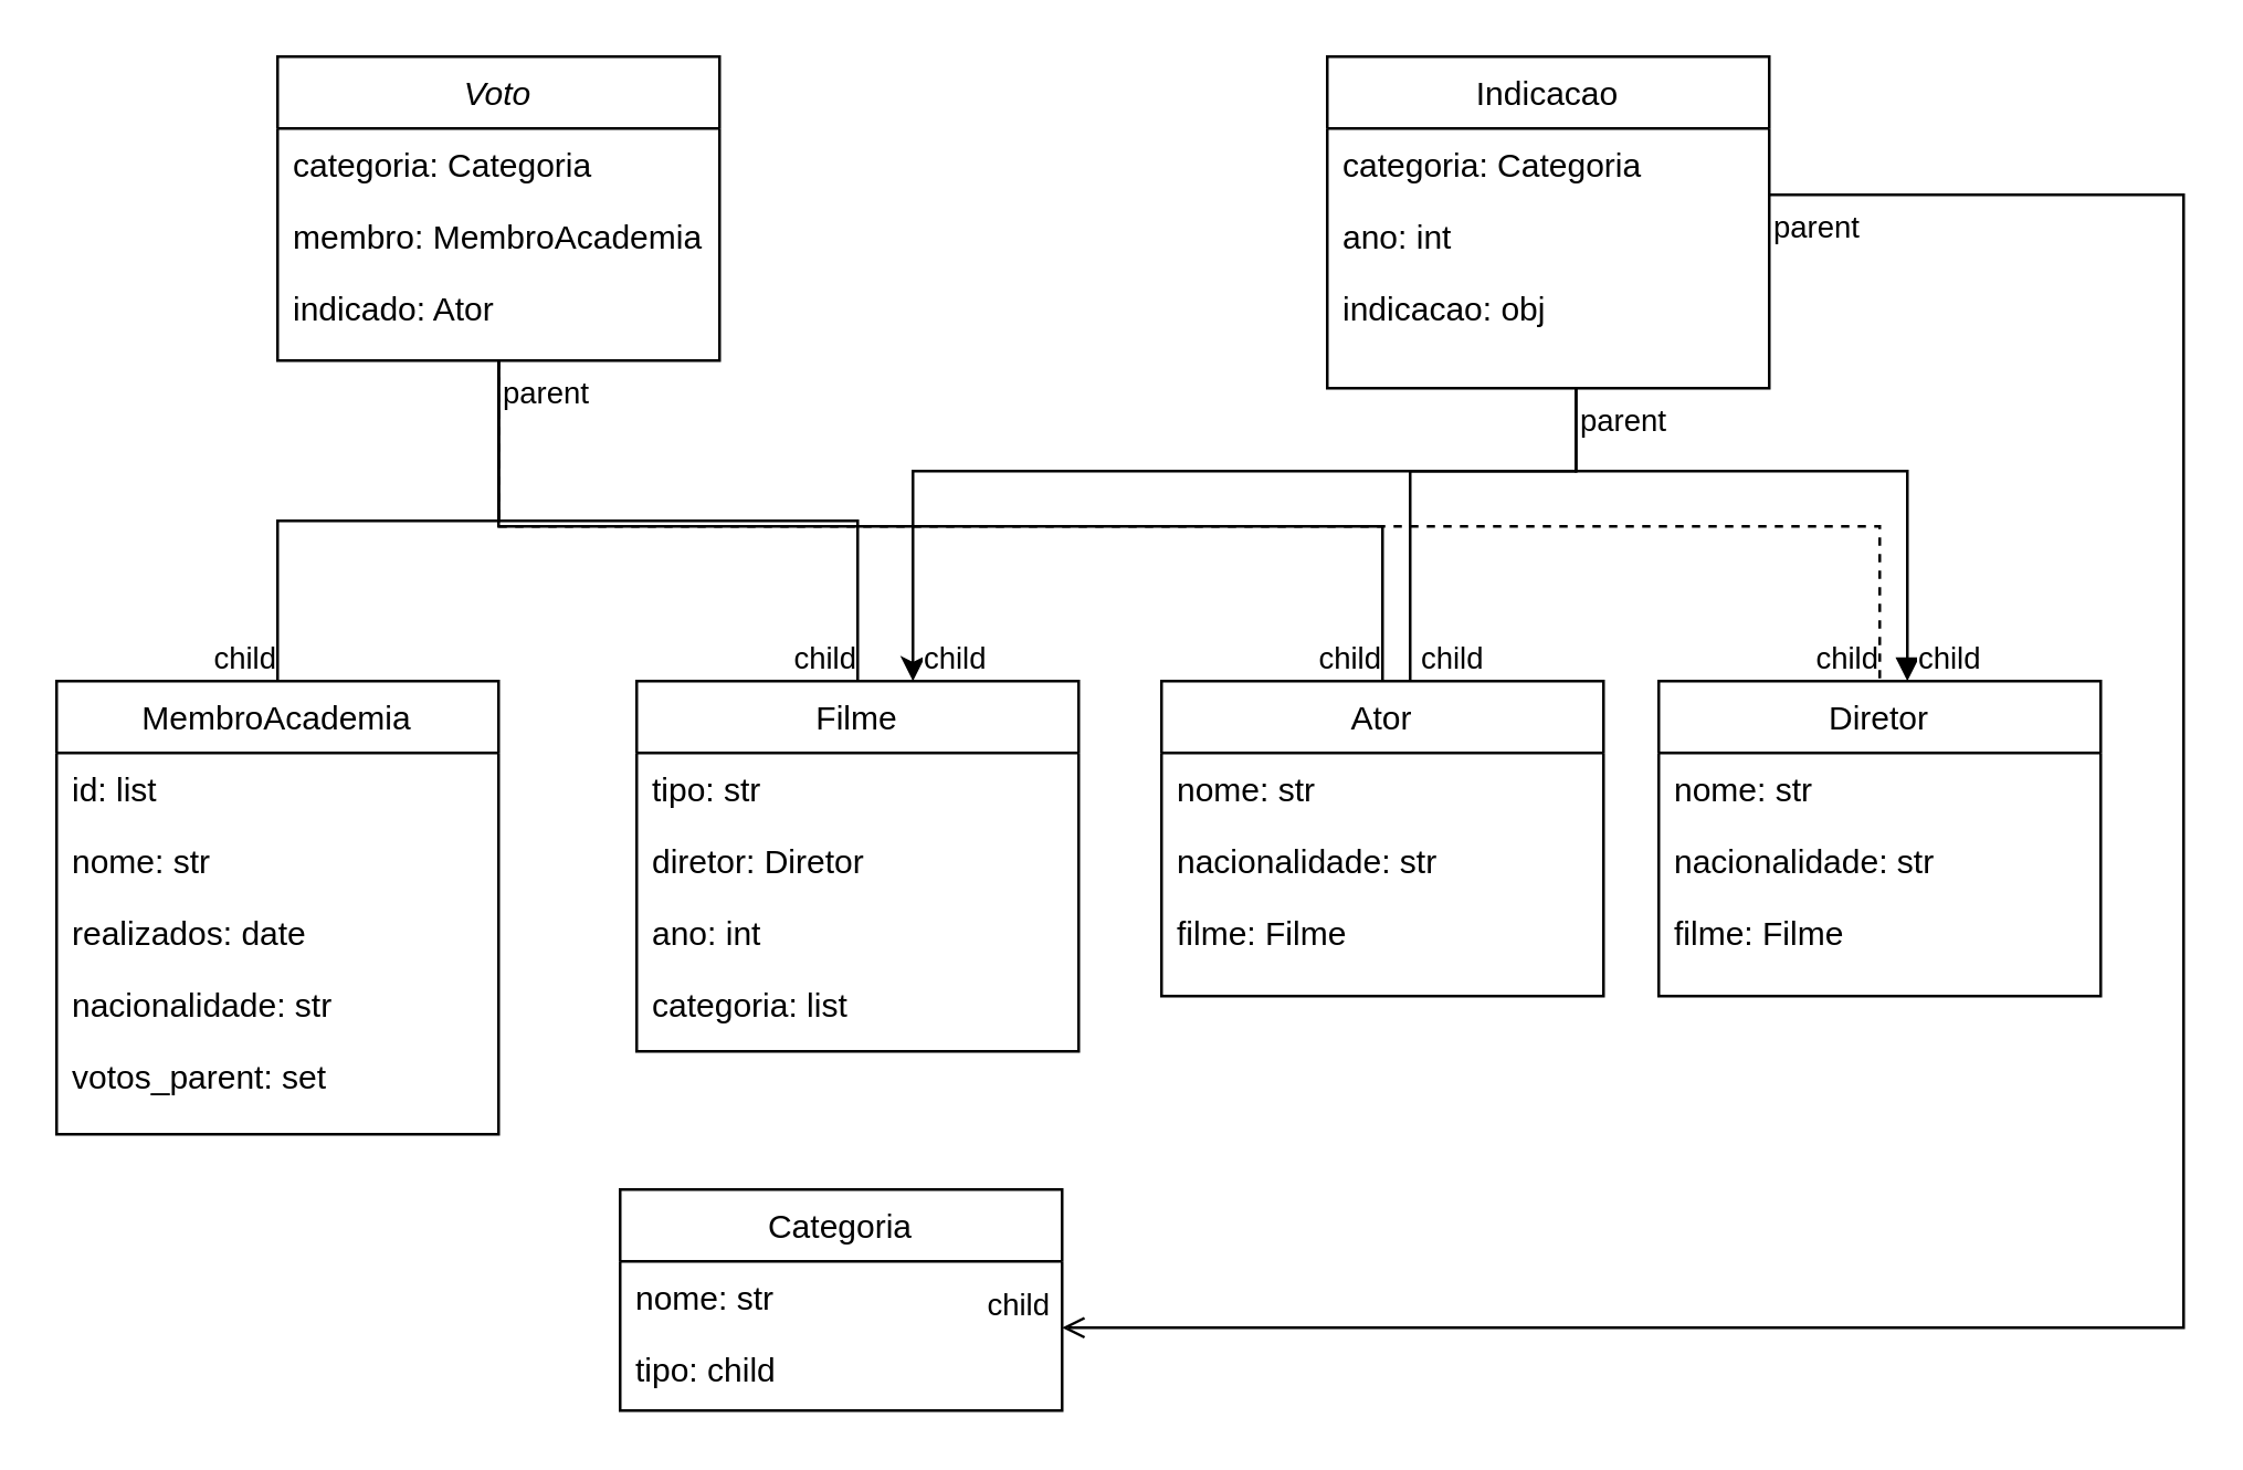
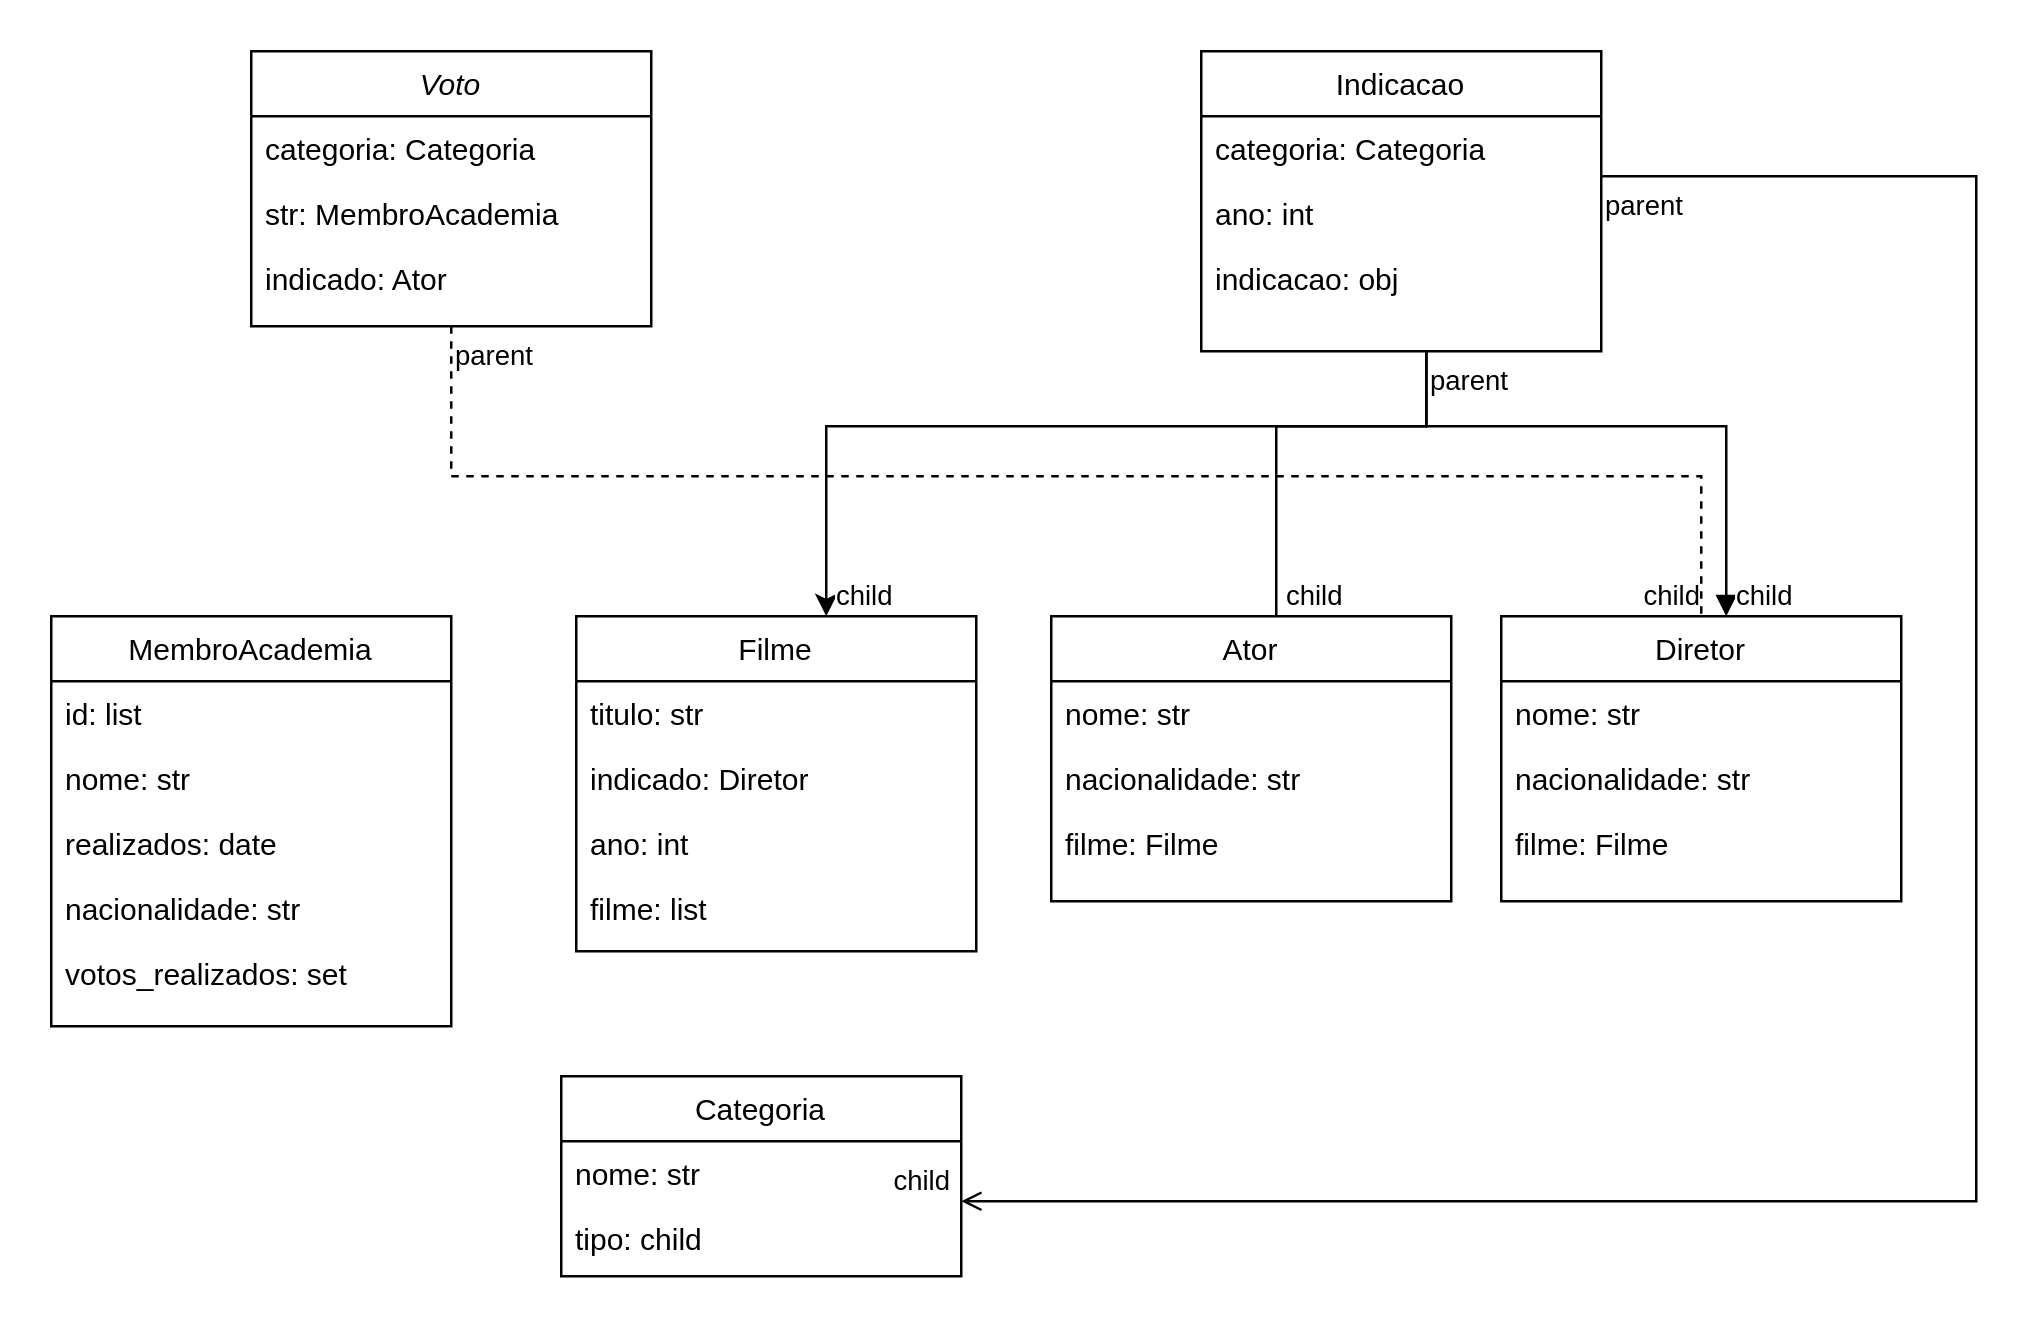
- <mxCell id="4" value="membro: MembroAcademia" style="text;align=left;verticalAlign=top;spacingLeft=4;spacingRight=4;overflow=hidden;rotatable=0;points=[[0,0.5],[1,0.5]];portConstraint=eastwest;rounded=0;shadow=0;html=0;" parent="2" vertex="1"><mxGeometry y="52" width="160" height="26" as="geometry" /></mxCell>
+ <mxCell id="4" value="str: MembroAcademia" style="text;align=left;verticalAlign=top;spacingLeft=4;spacingRight=4;overflow=hidden;rotatable=0;points=[[0,0.5],[1,0.5]];portConstraint=eastwest;rounded=0;shadow=0;html=0;" parent="2" vertex="1"><mxGeometry y="52" width="160" height="26" as="geometry" /></mxCell>
- <mxCell id="32" value="" style="endArrow=none;html=1;edgeStyle=orthogonalEdgeStyle;rounded=0;" edge="1" parent="1" source="2" target="6"><mxGeometry relative="1" as="geometry"><mxPoint x="-20" y="190" as="sourcePoint" /><mxPoint x="140" y="190" as="targetPoint" /></mxGeometry></mxCell>
- <mxCell id="33" value="parent" style="edgeLabel;resizable=0;html=1;align=left;verticalAlign=bottom;" connectable="0" vertex="1" parent="32"><mxGeometry x="-1" relative="1" as="geometry"><mxPoint y="20" as="offset" /></mxGeometry></mxCell>
- <mxCell id="34" value="child" style="edgeLabel;resizable=0;html=1;align=right;verticalAlign=bottom;" connectable="0" vertex="1" parent="32"><mxGeometry x="1" relative="1" as="geometry" /></mxCell>
- <mxCell id="35" value="" style="endArrow=none;html=1;edgeStyle=orthogonalEdgeStyle;rounded=0;" edge="1" parent="1" source="2" target="12"><mxGeometry relative="1" as="geometry"><mxPoint x="190" y="140" as="sourcePoint" /><mxPoint x="110" y="256" as="targetPoint" /></mxGeometry></mxCell>
- <mxCell id="36" value="parent" style="edgeLabel;resizable=0;html=1;align=left;verticalAlign=bottom;" connectable="0" vertex="1" parent="35"><mxGeometry x="-1" relative="1" as="geometry"><mxPoint y="20" as="offset" /></mxGeometry></mxCell>
- <mxCell id="37" value="child" style="edgeLabel;resizable=0;html=1;align=right;verticalAlign=bottom;" connectable="0" vertex="1" parent="35"><mxGeometry x="1" relative="1" as="geometry" /></mxCell>
- <mxCell id="38" value="" style="endArrow=none;html=1;edgeStyle=orthogonalEdgeStyle;rounded=0;" edge="1" parent="1" source="2" target="21"><mxGeometry relative="1" as="geometry"><mxPoint x="350" y="130" as="sourcePoint" /><mxPoint x="320" y="256" as="targetPoint" /><Array as="points"><mxPoint x="180" y="190" /><mxPoint x="500" y="190" /></Array></mxGeometry></mxCell>
- <mxCell id="39" value="parent" style="edgeLabel;resizable=0;html=1;align=left;verticalAlign=bottom;" connectable="0" vertex="1" parent="38"><mxGeometry x="-1" relative="1" as="geometry"><mxPoint y="20" as="offset" /></mxGeometry></mxCell>
- <mxCell id="40" value="child" style="edgeLabel;resizable=0;html=1;align=right;verticalAlign=bottom;" connectable="0" vertex="1" parent="38"><mxGeometry x="1" relative="1" as="geometry" /></mxCell>
- <mxCell id="13" value="tipo: str" style="text;align=left;verticalAlign=top;spacingLeft=4;spacingRight=4;overflow=hidden;rotatable=0;points=[[0,0.5],[1,0.5]];portConstraint=eastwest;" parent="12" vertex="1"><mxGeometry y="26" width="160" height="26" as="geometry" /></mxCell>
+ <mxCell id="13" value="titulo: str" style="text;align=left;verticalAlign=top;spacingLeft=4;spacingRight=4;overflow=hidden;rotatable=0;points=[[0,0.5],[1,0.5]];portConstraint=eastwest;" parent="12" vertex="1"><mxGeometry y="26" width="160" height="26" as="geometry" /></mxCell>
- <mxCell id="14" value="diretor: Diretor" style="text;align=left;verticalAlign=top;spacingLeft=4;spacingRight=4;overflow=hidden;rotatable=0;points=[[0,0.5],[1,0.5]];portConstraint=eastwest;" vertex="1" parent="12"><mxGeometry y="52" width="160" height="26" as="geometry" /></mxCell>
+ <mxCell id="14" value="indicado: Diretor" style="text;align=left;verticalAlign=top;spacingLeft=4;spacingRight=4;overflow=hidden;rotatable=0;points=[[0,0.5],[1,0.5]];portConstraint=eastwest;" vertex="1" parent="12"><mxGeometry y="52" width="160" height="26" as="geometry" /></mxCell>
- <mxCell id="16" value="categoria: list" style="text;align=left;verticalAlign=top;spacingLeft=4;spacingRight=4;overflow=hidden;rotatable=0;points=[[0,0.5],[1,0.5]];portConstraint=eastwest;" vertex="1" parent="12"><mxGeometry y="104" width="160" height="26" as="geometry" /></mxCell>
+ <mxCell id="16" value="filme: list" style="text;align=left;verticalAlign=top;spacingLeft=4;spacingRight=4;overflow=hidden;rotatable=0;points=[[0,0.5],[1,0.5]];portConstraint=eastwest;" vertex="1" parent="12"><mxGeometry y="104" width="160" height="26" as="geometry" /></mxCell>
- <mxCell id="11" value="votos_parent: set" style="text;align=left;verticalAlign=top;spacingLeft=4;spacingRight=4;overflow=hidden;rotatable=0;points=[[0,0.5],[1,0.5]];portConstraint=eastwest;rounded=0;shadow=0;html=0;" vertex="1" parent="6"><mxGeometry y="130" width="160" height="26" as="geometry" /></mxCell>
+ <mxCell id="11" value="votos_realizados: set" style="text;align=left;verticalAlign=top;spacingLeft=4;spacingRight=4;overflow=hidden;rotatable=0;points=[[0,0.5],[1,0.5]];portConstraint=eastwest;rounded=0;shadow=0;html=0;" vertex="1" parent="6"><mxGeometry y="130" width="160" height="26" as="geometry" /></mxCell>
